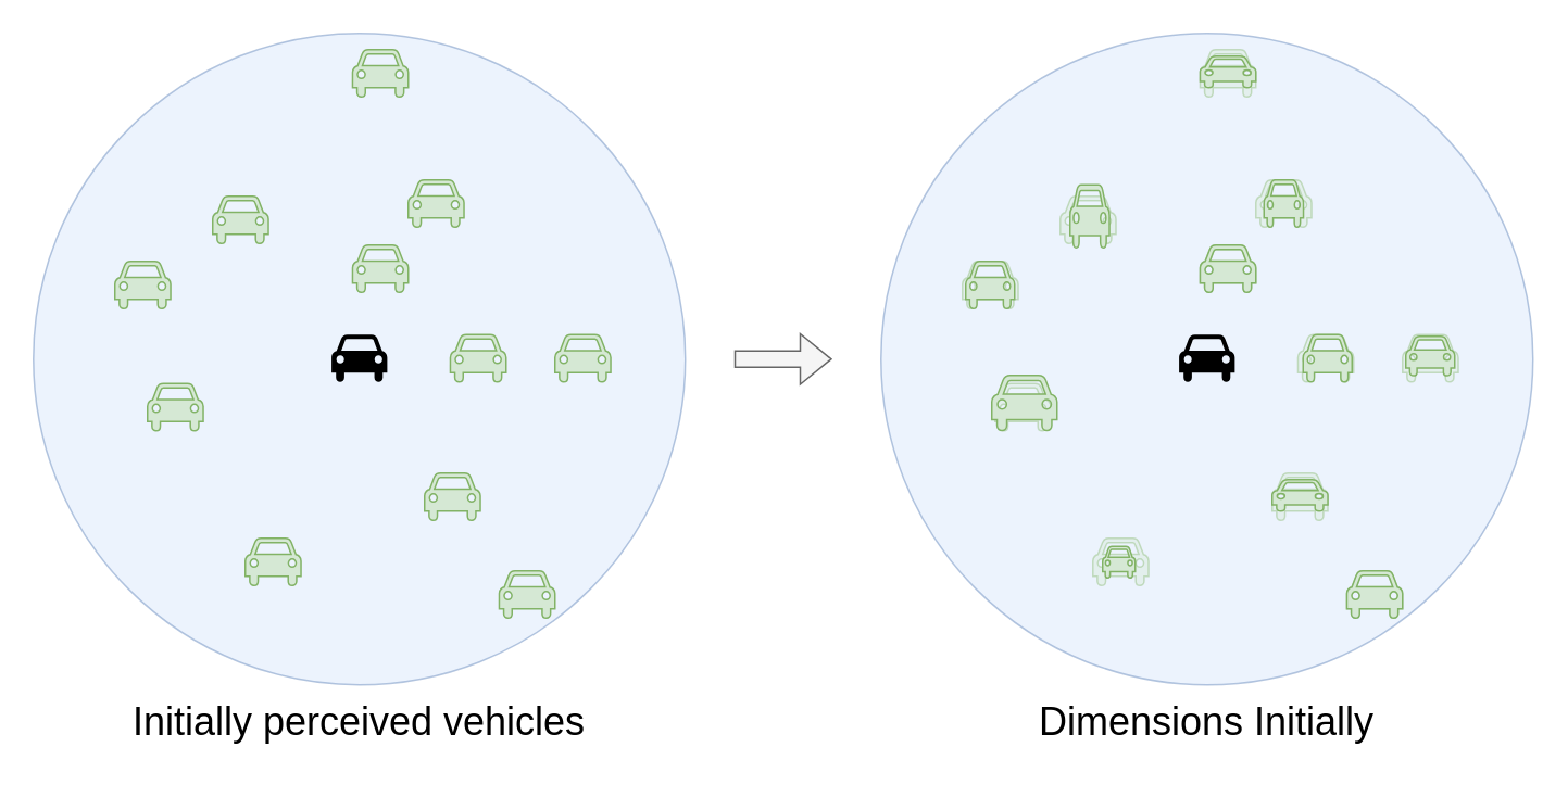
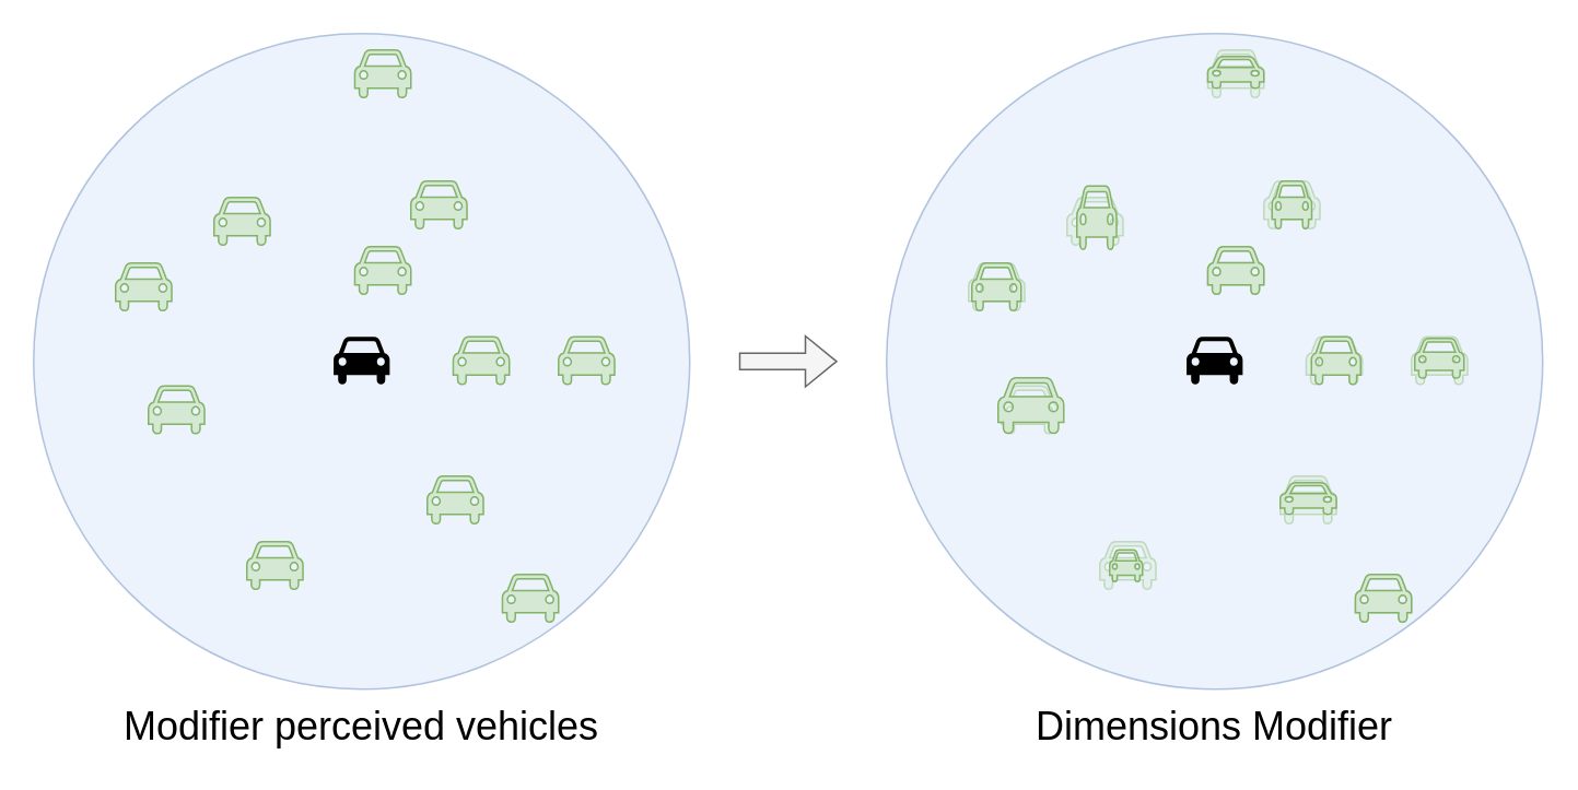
- <mxCell id="40" value="&lt;font style=&quot;font-size: 24px;&quot;&gt;Initially perceived vehicles&lt;/font&gt;" style="text;html=1;strokeColor=none;fillColor=none;align=center;verticalAlign=bottom;whiteSpace=wrap;rounded=0;fontSize=24;" vertex="1" parent="1"><mxGeometry x="60" y="430" width="320" height="30" as="geometry" /></mxCell>
+ <mxCell id="40" value="&lt;font style=&quot;font-size: 24px;&quot;&gt;Modifier perceived vehicles&lt;/font&gt;" style="text;html=1;strokeColor=none;fillColor=none;align=center;verticalAlign=bottom;whiteSpace=wrap;rounded=0;fontSize=24;" vertex="1" parent="1"><mxGeometry x="60" y="430" width="320" height="30" as="geometry" /></mxCell>
- <mxCell id="41" value="&lt;font style=&quot;font-size: 24px;&quot;&gt;Dimensions Initially&lt;/font&gt;" style="text;html=1;strokeColor=none;fillColor=none;align=center;verticalAlign=bottom;whiteSpace=wrap;rounded=0;fontSize=24;" vertex="1" parent="1"><mxGeometry x="580" y="430" width="320" height="30" as="geometry" /></mxCell>
+ <mxCell id="41" value="&lt;font style=&quot;font-size: 24px;&quot;&gt;Dimensions Modifier&lt;/font&gt;" style="text;html=1;strokeColor=none;fillColor=none;align=center;verticalAlign=bottom;whiteSpace=wrap;rounded=0;fontSize=24;" vertex="1" parent="1"><mxGeometry x="580" y="430" width="320" height="30" as="geometry" /></mxCell>
